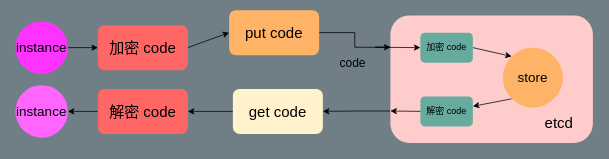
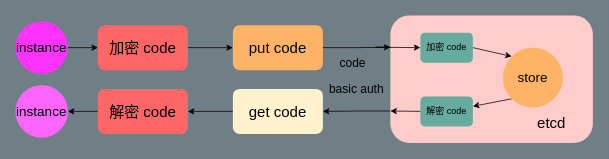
- <mxCell id="5" value="&lt;font style=&quot;font-size: 20px&quot;&gt;put code&lt;br&gt;&lt;/font&gt;" style="rounded=1;whiteSpace=wrap;html=1;fillColor=#FFB366;strokeColor=none;" parent="1" vertex="1"><mxGeometry x="305" y="13" width="120" height="60" as="geometry" /></mxCell>
+ <mxCell id="5" value="&lt;font style=&quot;font-size: 20px&quot;&gt;put code&lt;br&gt;&lt;/font&gt;" style="rounded=1;whiteSpace=wrap;html=1;fillColor=#FFB366;strokeColor=none;" parent="1" vertex="1"><mxGeometry x="310" y="33" width="120" height="60" as="geometry" /></mxCell>
+ <mxCell id="8" value="&lt;span style=&quot;font-size: 16px&quot;&gt;basic auth&lt;br&gt;&lt;/span&gt;" style="text;html=1;strokeColor=none;fillColor=none;align=center;verticalAlign=middle;whiteSpace=wrap;rounded=0;" parent="1" vertex="1"><mxGeometry x="430" y="108" width="90" height="20" as="geometry" /></mxCell>
- <mxCell id="11" value="&lt;font style=&quot;font-size: 20px&quot;&gt;etcd&lt;/font&gt;" style="text;html=1;strokeColor=none;fillColor=none;align=center;verticalAlign=middle;whiteSpace=wrap;rounded=0;" parent="1" vertex="1"><mxGeometry x="725" y="153" width="40" height="20" as="geometry" /></mxCell>
+ <mxCell id="11" value="&lt;font style=&quot;font-size: 20px&quot;&gt;etcd&lt;/font&gt;" style="text;html=1;strokeColor=none;fillColor=none;align=center;verticalAlign=middle;whiteSpace=wrap;rounded=0;" parent="1" vertex="1"><mxGeometry x="715" y="153" width="40" height="20" as="geometry" /></mxCell>
